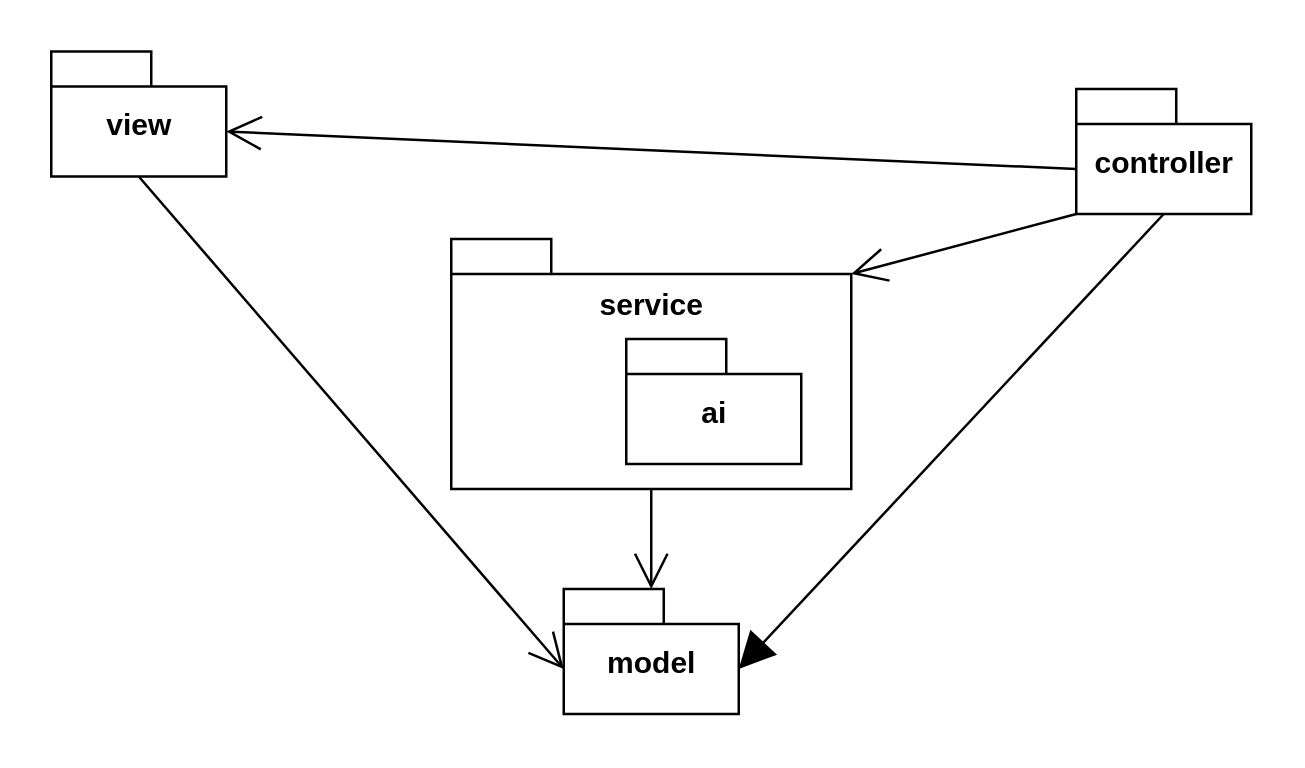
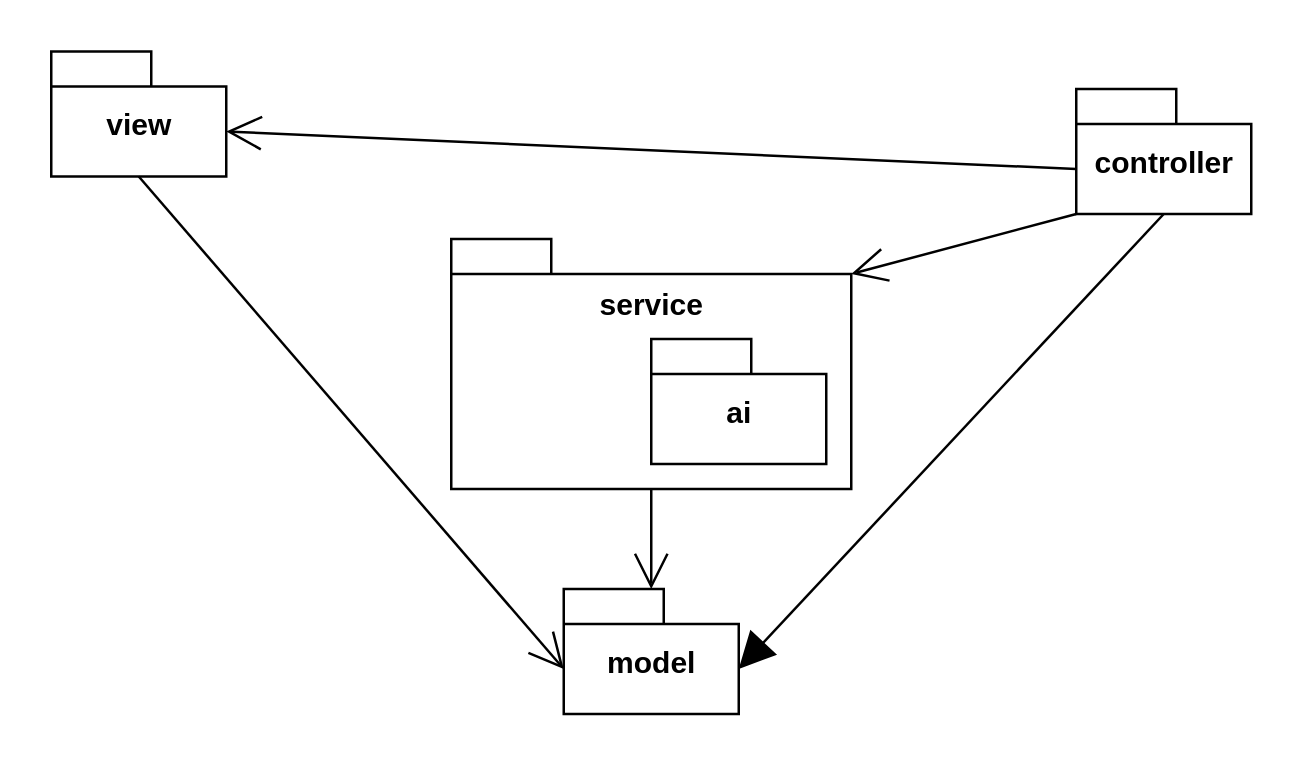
- <mxCell id="6" value="ai" style="shape=folder;fontStyle=1;spacingTop=10;tabWidth=40;tabHeight=14;tabPosition=left;html=1;" parent="1" vertex="1"><mxGeometry x="250" y="135" width="70" height="50" as="geometry" /></mxCell>
+ <mxCell id="6" value="ai" style="shape=folder;fontStyle=1;spacingTop=10;tabWidth=40;tabHeight=14;tabPosition=left;html=1;" parent="1" vertex="1"><mxGeometry x="260" y="135" width="70" height="50" as="geometry" /></mxCell>
